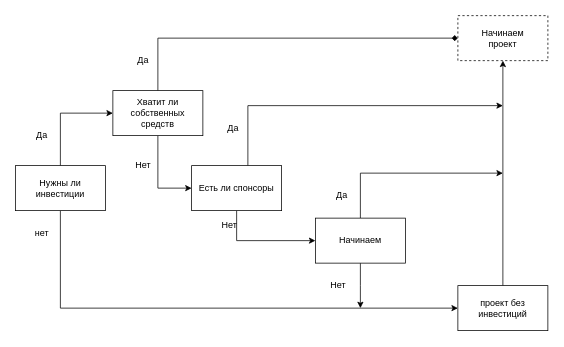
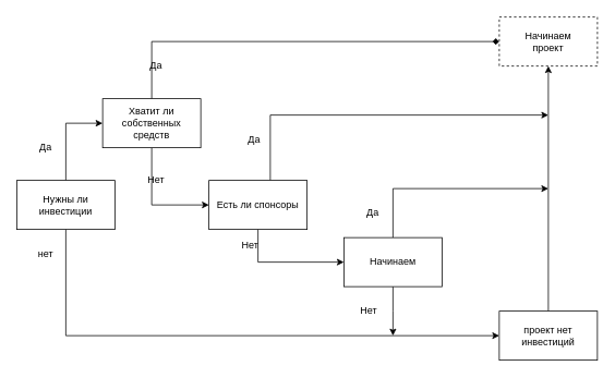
- <mxCell id="7" value="Хватит ли собственных средств" style="whiteSpace=wrap;html=1;" vertex="1" parent="1"><mxGeometry x="150" y="120" width="120" height="60" as="geometry" /></mxCell>
+ <mxCell id="7" value="Хватит ли собственных средств" style="whiteSpace=wrap;html=1;" vertex="1" parent="1"><mxGeometry x="125" y="120" width="120" height="60" as="geometry" /></mxCell>
- <mxCell id="12" value="проект без инвестиций" style="whiteSpace=wrap;html=1;" vertex="1" parent="1"><mxGeometry x="610" y="380" width="120" height="60" as="geometry" /></mxCell>
+ <mxCell id="12" value="проект нет инвестиций" style="whiteSpace=wrap;html=1;" vertex="1" parent="1"><mxGeometry x="610" y="380" width="120" height="60" as="geometry" /></mxCell>
